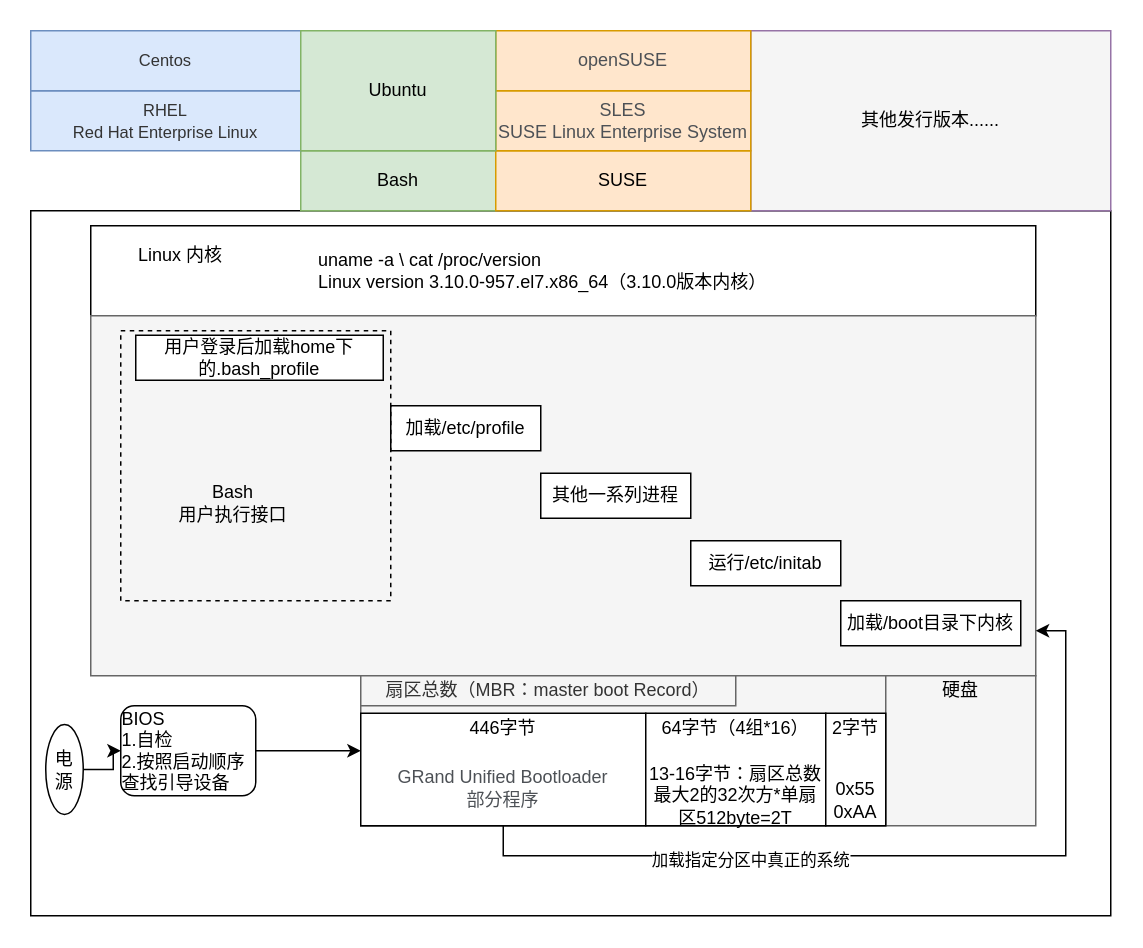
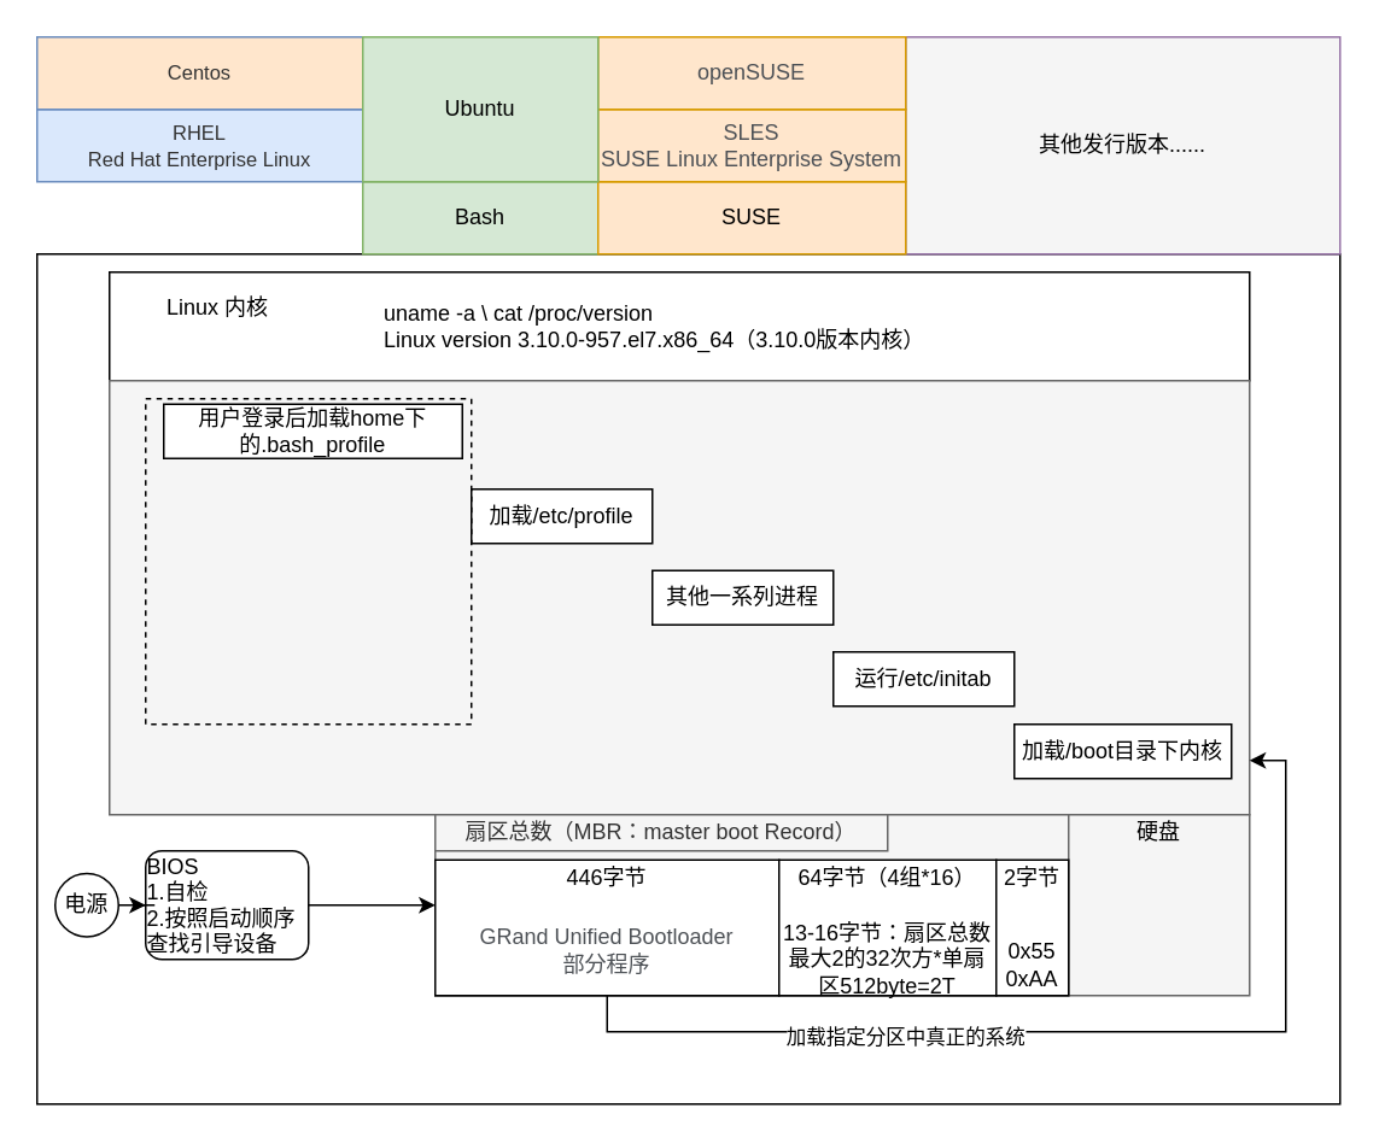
- <mxCell id="8" value="&lt;font color=&quot;#333333&quot;&gt;&lt;span style=&quot;font-size: 11px&quot;&gt;Centos&lt;/span&gt;&lt;/font&gt;" style="rounded=0;whiteSpace=wrap;html=1;fillColor=#dae8fc;strokeColor=#6c8ebf;" vertex="1" parent="1"><mxGeometry x="20" y="20" width="180" height="40" as="geometry" /></mxCell>
+ <mxCell id="8" value="&lt;font color=&quot;#333333&quot;&gt;&lt;span style=&quot;font-size: 11px&quot;&gt;Centos&lt;/span&gt;&lt;/font&gt;" style="rounded=0;whiteSpace=wrap;html=1;fillColor=#ffe6cc;strokeColor=#6c8ebf;" vertex="1" parent="1"><mxGeometry x="20" y="20" width="180" height="40" as="geometry" /></mxCell>
- <mxCell id="40" value="Bash&lt;br&gt;用户执行接口" style="text;html=1;strokeColor=none;fillColor=none;align=center;verticalAlign=middle;whiteSpace=wrap;rounded=0;dashed=1;" vertex="1" parent="1"><mxGeometry x="110" y="310" width="90" height="50" as="geometry" /></mxCell>
- <mxCell id="18" value="电源" style="ellipse;whiteSpace=wrap;html=1;aspect=fixed;" vertex="1" parent="1"><mxGeometry x="30" y="482.5" width="25" height="60" as="geometry" /></mxCell>
+ <mxCell id="18" value="电源" style="ellipse;whiteSpace=wrap;html=1;aspect=fixed;" vertex="1" parent="1"><mxGeometry x="30" y="482.5" width="35" height="35" as="geometry" /></mxCell>
